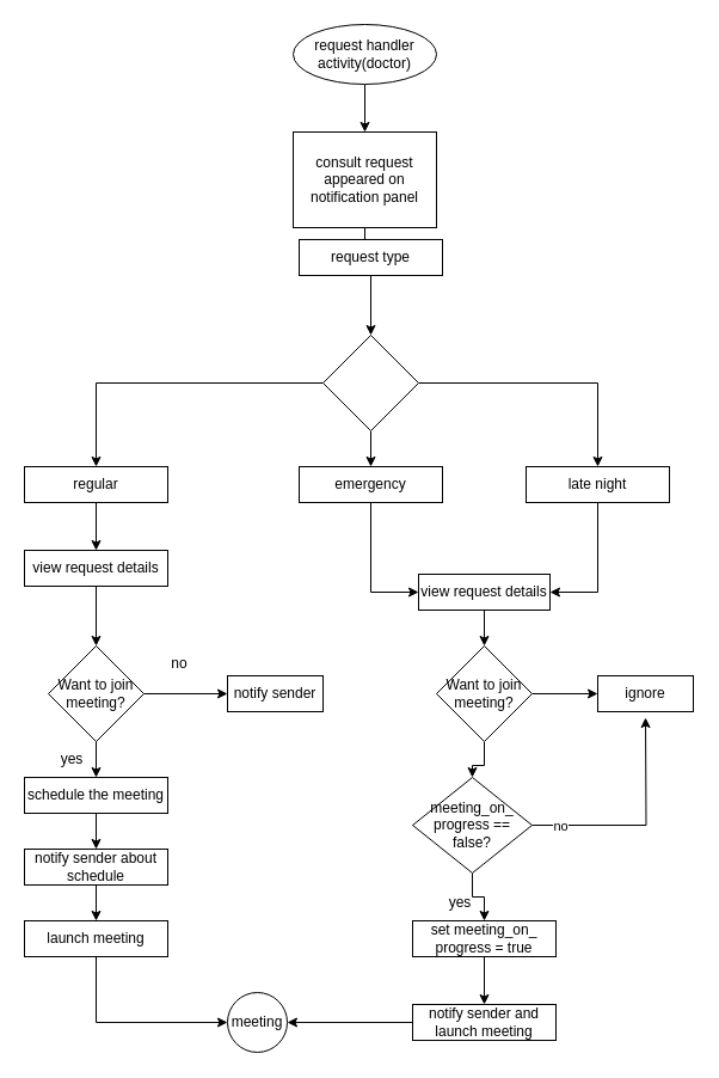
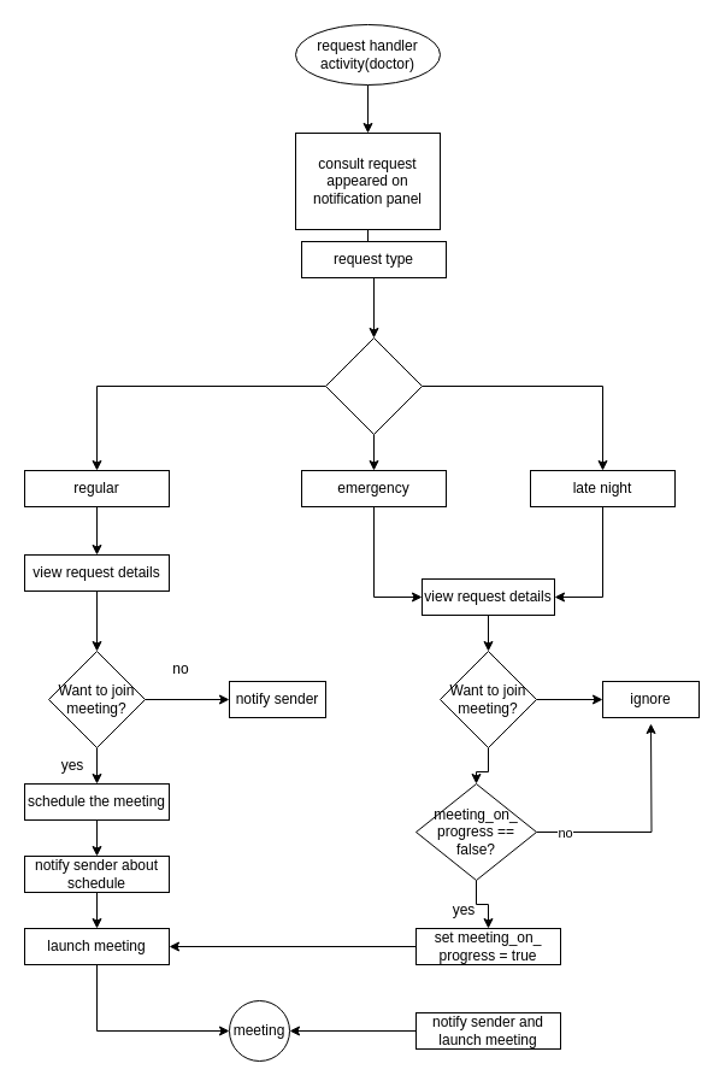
- <mxCell id="38" value="" style="edgeStyle=orthogonalEdgeStyle;rounded=0;orthogonalLoop=1;jettySize=auto;html=1;" edge="1" parent="1" source="39" target="37"><mxGeometry relative="1" as="geometry" /></mxCell>
+ <mxCell id="38" value="" style="edgeStyle=orthogonalEdgeStyle;rounded=0;orthogonalLoop=1;jettySize=auto;html=1;" edge="1" parent="1" source="39" target="28"><mxGeometry relative="1" as="geometry" /></mxCell>
